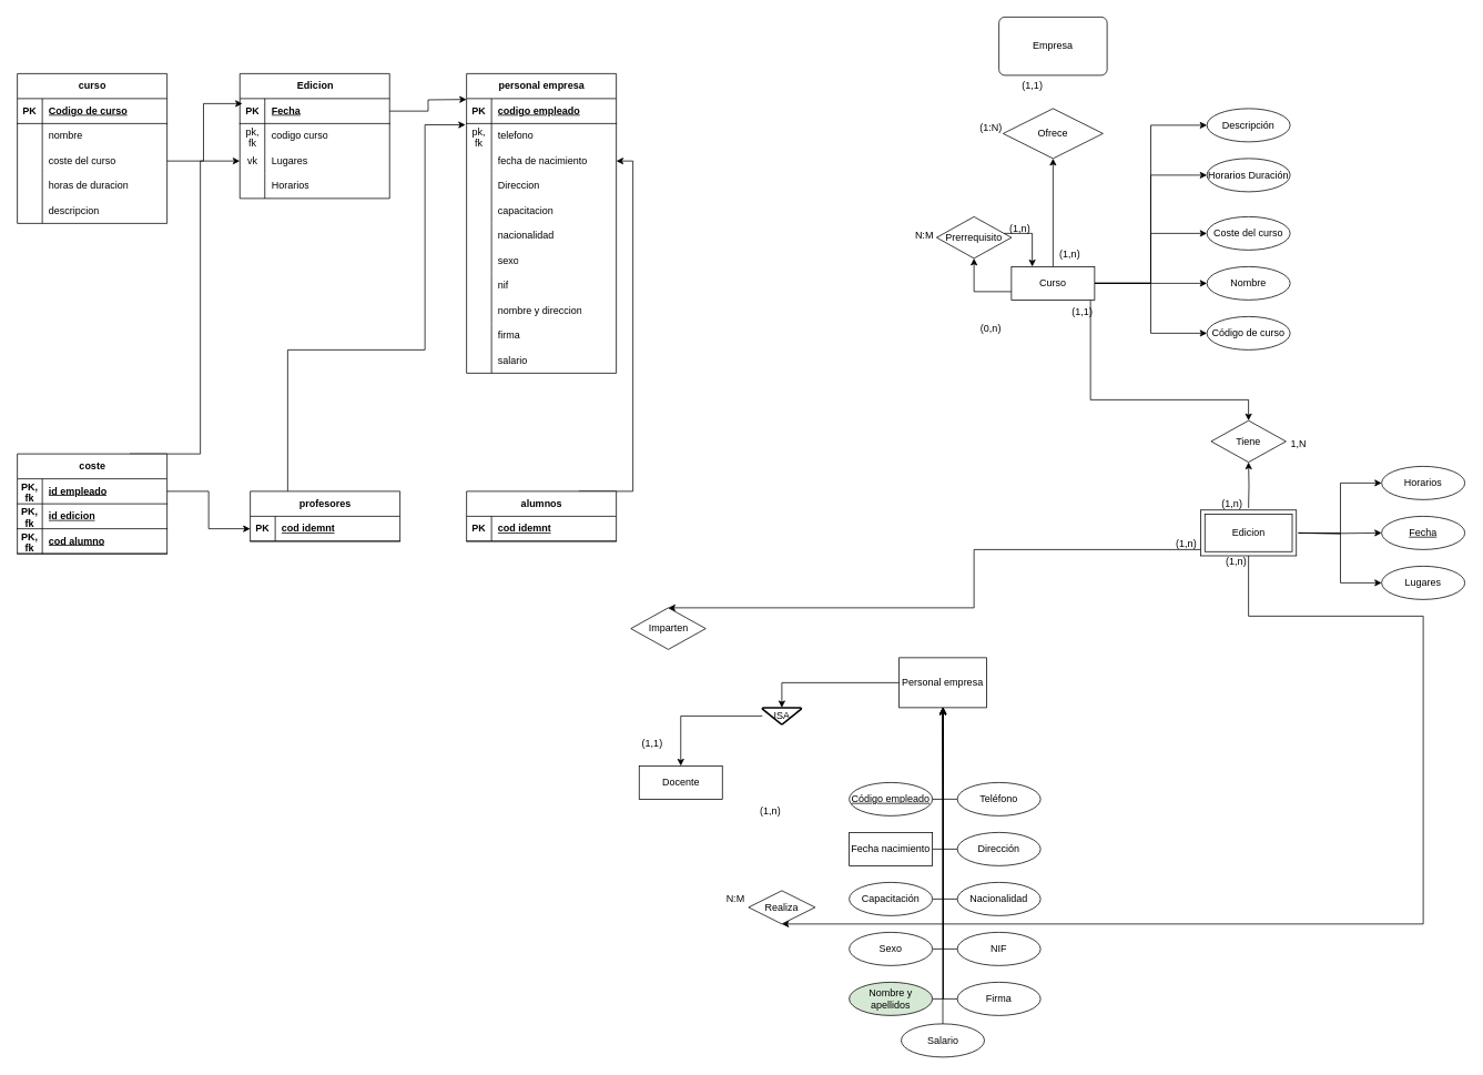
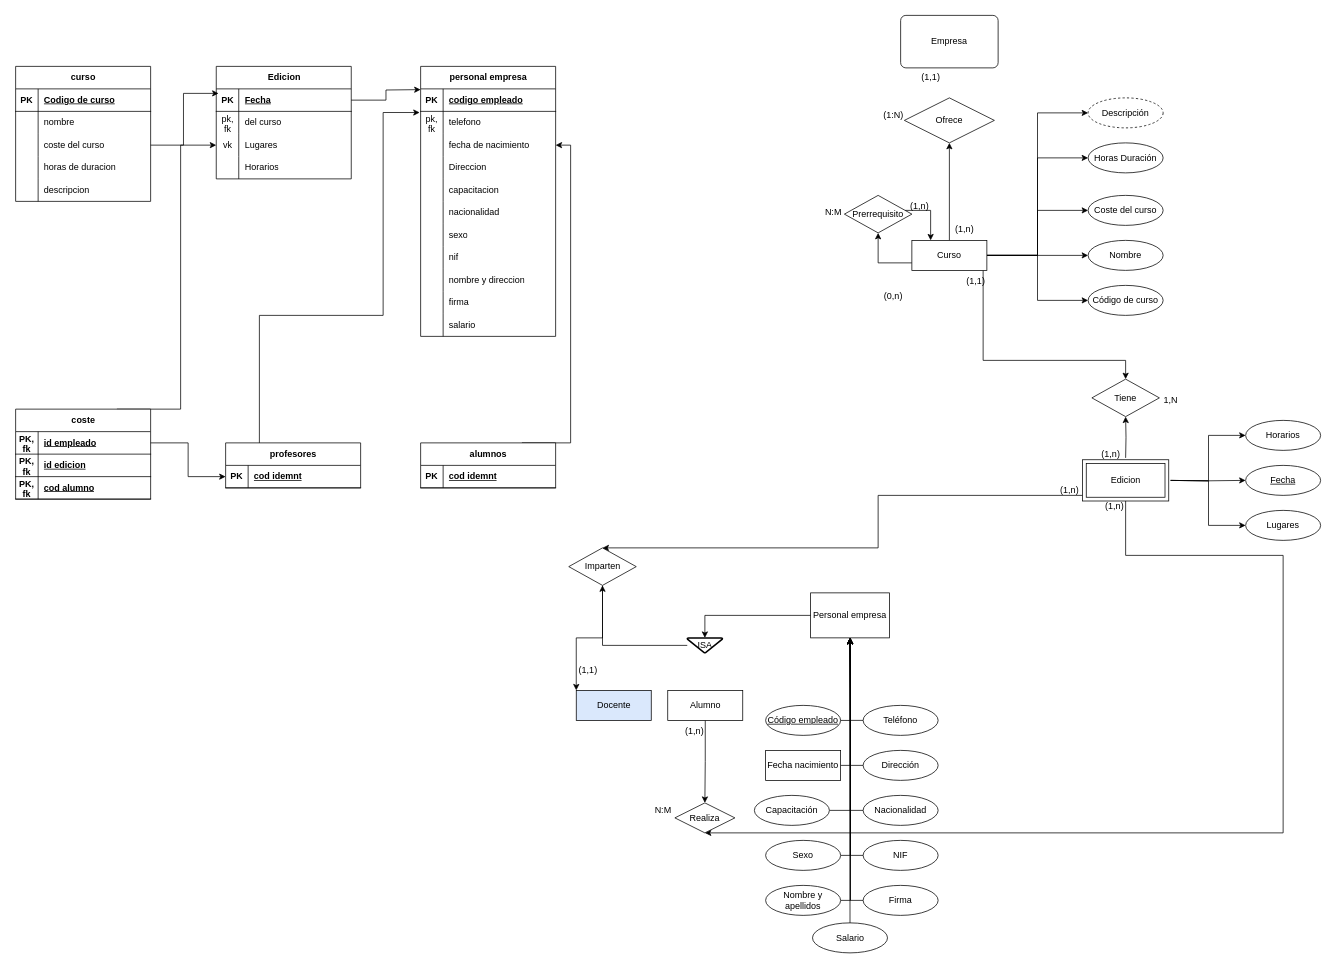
- <mxCell id="15" value="Descripción" style="ellipse;whiteSpace=wrap;html=1;align=center;" parent="1" vertex="1"><mxGeometry x="1450" y="130" width="100" height="40" as="geometry" /></mxCell>
+ <mxCell id="15" value="Descripción" style="ellipse;whiteSpace=wrap;html=1;align=center;dashed=1;" parent="1" vertex="1"><mxGeometry x="1450" y="130" width="100" height="40" as="geometry" /></mxCell>
- <mxCell id="99" value="codigo curso" style="shape=partialRectangle;connectable=0;fillColor=none;top=0;left=0;bottom=0;right=0;align=left;spacingLeft=6;overflow=hidden;whiteSpace=wrap;html=1;" vertex="1" parent="97"><mxGeometry x="30" width="150" height="30" as="geometry"><mxRectangle width="150" height="30" as="alternateBounds" /></mxGeometry></mxCell>
+ <mxCell id="99" value="del curso" style="shape=partialRectangle;connectable=0;fillColor=none;top=0;left=0;bottom=0;right=0;align=left;spacingLeft=6;overflow=hidden;whiteSpace=wrap;html=1;" vertex="1" parent="97"><mxGeometry x="30" width="150" height="30" as="geometry"><mxRectangle width="150" height="30" as="alternateBounds" /></mxGeometry></mxCell>
- <mxCell id="14" value="Horarios Duración" style="ellipse;whiteSpace=wrap;html=1;align=center;" parent="1" vertex="1"><mxGeometry x="1450" y="190" width="100" height="40" as="geometry" /></mxCell>
+ <mxCell id="14" value="Horas Duración" style="ellipse;whiteSpace=wrap;html=1;align=center;" parent="1" vertex="1"><mxGeometry x="1450" y="190" width="100" height="40" as="geometry" /></mxCell>
+ <mxCell id="25" style="edgeStyle=orthogonalEdgeStyle;rounded=0;orthogonalLoop=1;jettySize=auto;html=1;entryX=0;entryY=0;entryDx=0;entryDy=0;" parent="1" source="26" target="71" edge="1"><mxGeometry relative="1" as="geometry" /></mxCell>
- <mxCell id="66" style="edgeStyle=orthogonalEdgeStyle;rounded=0;orthogonalLoop=1;jettySize=auto;html=1;entryX=0.5;entryY=0;entryDx=0;entryDy=0;" parent="1" source="67" target="71" edge="1"><mxGeometry relative="1" as="geometry" /></mxCell>
+ <mxCell id="66" style="edgeStyle=orthogonalEdgeStyle;rounded=0;orthogonalLoop=1;jettySize=auto;html=1;" parent="1" source="67" target="26" edge="1"><mxGeometry relative="1" as="geometry" /></mxCell>
- <mxCell id="71" value="Docente" style="whiteSpace=wrap;html=1;align=center;" parent="1" vertex="1"><mxGeometry x="767.5" y="920" width="100" height="40" as="geometry" /></mxCell>
+ <mxCell id="71" value="Docente" style="whiteSpace=wrap;html=1;align=center;fillColor=#dae8fc;" parent="1" vertex="1"><mxGeometry x="767.5" y="920" width="100" height="40" as="geometry" /></mxCell>
+ <mxCell id="70" value="Alumno" style="whiteSpace=wrap;html=1;align=center;" parent="1" vertex="1"><mxGeometry x="889.5" y="920" width="100" height="40" as="geometry" /></mxCell>
+ <mxCell id="69" style="edgeStyle=orthogonalEdgeStyle;rounded=0;orthogonalLoop=1;jettySize=auto;html=1;entryX=0.5;entryY=0;entryDx=0;entryDy=0;" parent="1" source="70" target="73" edge="1"><mxGeometry relative="1" as="geometry" /></mxCell>
- <mxCell id="48" value="Capacitación" style="ellipse;whiteSpace=wrap;html=1;align=center;" parent="1" vertex="1"><mxGeometry x="1020" y="1060" width="100" height="40" as="geometry" /></mxCell>
+ <mxCell id="48" value="Capacitación" style="ellipse;whiteSpace=wrap;html=1;align=center;" parent="1" vertex="1"><mxGeometry x="1005" y="1060" width="100" height="40" as="geometry" /></mxCell>
- <mxCell id="38" value="Nombre y apellidos" style="ellipse;whiteSpace=wrap;html=1;align=center;fillColor=#d5e8d4;" parent="1" vertex="1"><mxGeometry x="1020" y="1180" width="100" height="40" as="geometry" /></mxCell>
+ <mxCell id="38" value="Nombre y apellidos" style="ellipse;whiteSpace=wrap;html=1;align=center;" parent="1" vertex="1"><mxGeometry x="1020" y="1180" width="100" height="40" as="geometry" /></mxCell>
